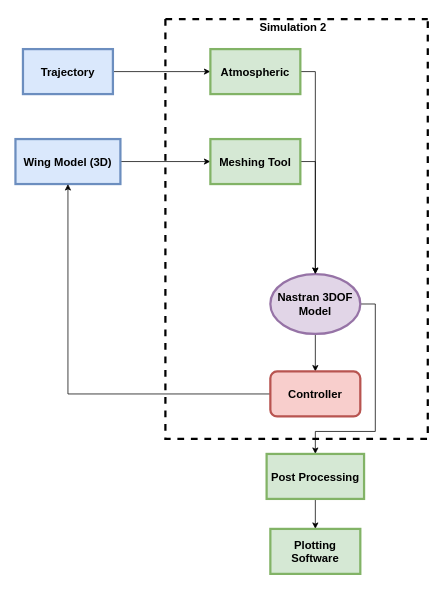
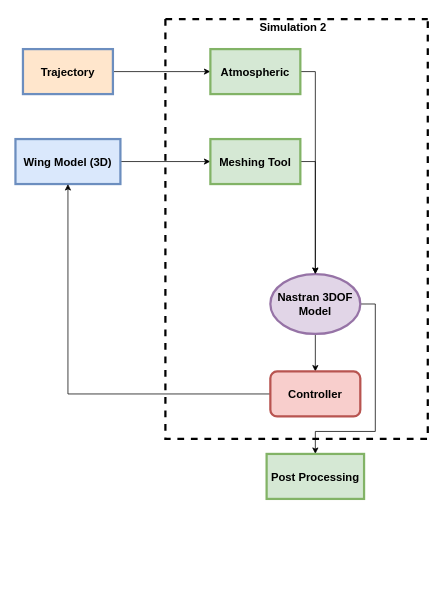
- <mxCell id="3" value="&lt;b&gt;&lt;font style=&quot;font-size: 15px;&quot;&gt;Trajectory&lt;/font&gt;&lt;/b&gt;" style="rounded=0;whiteSpace=wrap;html=1;strokeWidth=3;fillColor=#dae8fc;strokeColor=#6c8ebf;" vertex="1" parent="1"><mxGeometry x="30" y="65" width="120" height="60" as="geometry" /></mxCell>
+ <mxCell id="3" value="&lt;b&gt;&lt;font style=&quot;font-size: 15px;&quot;&gt;Trajectory&lt;/font&gt;&lt;/b&gt;" style="rounded=0;whiteSpace=wrap;html=1;strokeWidth=3;fillColor=#ffe6cc;strokeColor=#6c8ebf;" vertex="1" parent="1"><mxGeometry x="30" y="65" width="120" height="60" as="geometry" /></mxCell>
- <mxCell id="15" style="edgeStyle=orthogonalEdgeStyle;rounded=0;orthogonalLoop=1;jettySize=auto;html=1;exitX=0.5;exitY=1;exitDx=0;exitDy=0;fontSize=15;entryX=0.5;entryY=0;entryDx=0;entryDy=0;" edge="1" parent="1" source="16" target="17"><mxGeometry relative="1" as="geometry"><mxPoint x="420" y="695" as="targetPoint" /></mxGeometry></mxCell>
- <mxCell id="17" value="Plotting Software" style="rounded=0;whiteSpace=wrap;html=1;fontSize=15;strokeWidth=3;fillColor=#d5e8d4;strokeColor=#82b366;fontStyle=1" vertex="1" parent="1"><mxGeometry x="360" y="705" width="120" height="60" as="geometry" /></mxCell>
